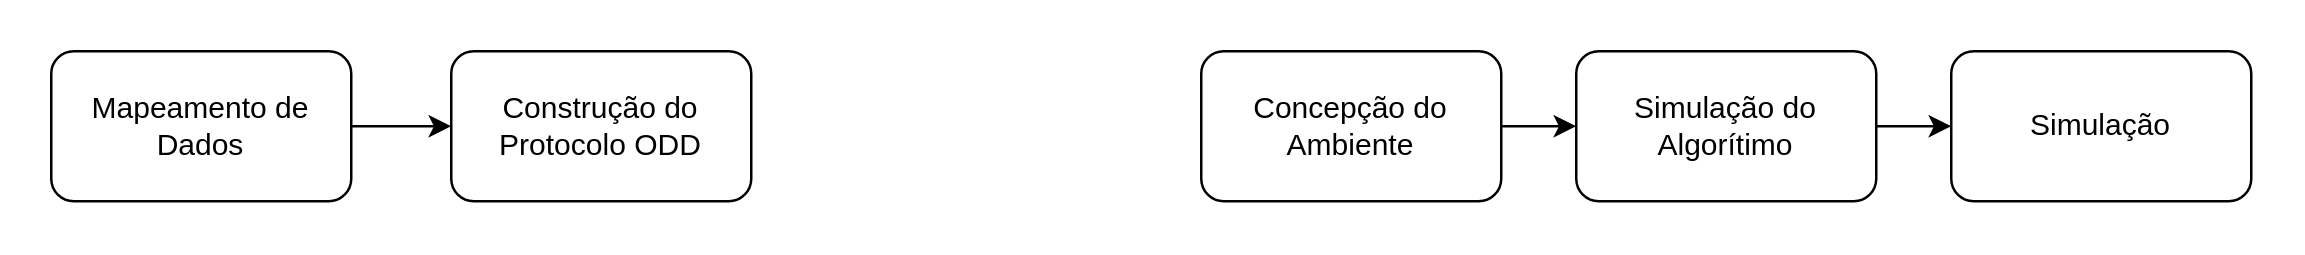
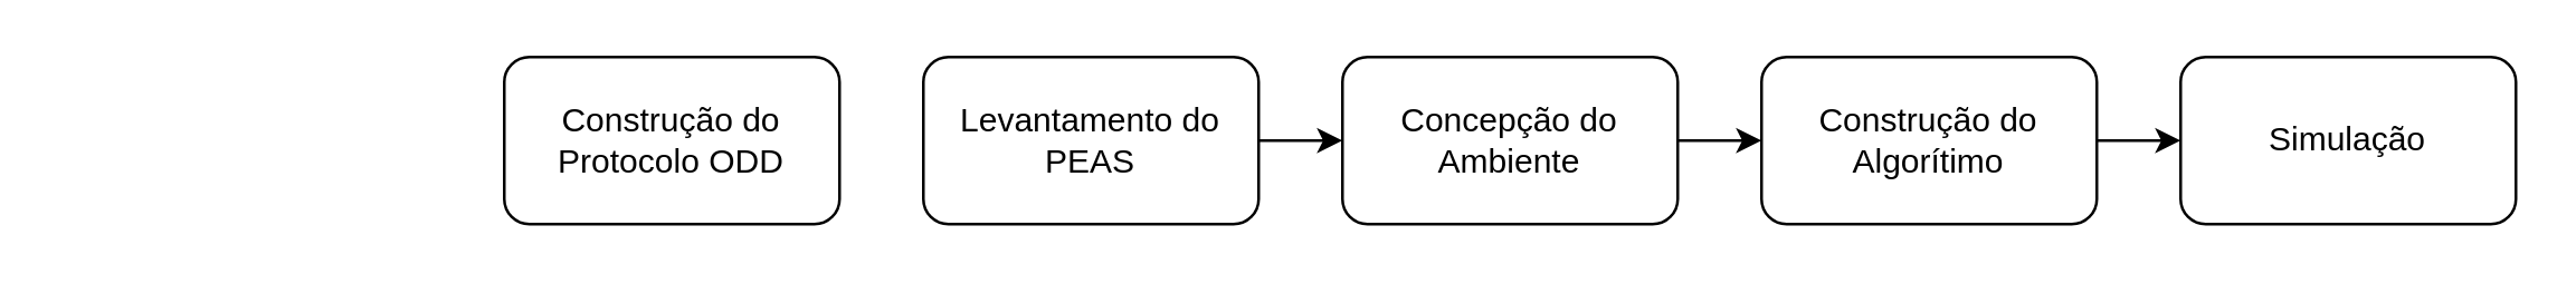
- <mxCell id="11" value="Mapeamento de Dados" style="rounded=1;whiteSpace=wrap;html=1;" vertex="1" parent="1"><mxGeometry x="20" y="20" width="120" height="60" as="geometry" /></mxCell>
- <mxCell id="10" value="" style="edgeStyle=orthogonalEdgeStyle;rounded=0;orthogonalLoop=1;jettySize=auto;html=1;" edge="1" parent="1" source="11" target="2"><mxGeometry relative="1" as="geometry" /></mxCell>
+ <mxCell id="4" value="Levantamento do PEAS" style="rounded=1;whiteSpace=wrap;html=1;" vertex="1" parent="1"><mxGeometry x="330" y="20" width="120" height="60" as="geometry" /></mxCell>
+ <mxCell id="3" value="" style="edgeStyle=orthogonalEdgeStyle;rounded=0;orthogonalLoop=1;jettySize=auto;html=1;" edge="1" parent="1" source="4" target="6"><mxGeometry relative="1" as="geometry" /></mxCell>
- <mxCell id="8" value="Simulação do Algorítimo" style="whiteSpace=wrap;html=1;rounded=1;" vertex="1" parent="1"><mxGeometry x="630" y="20" width="120" height="60" as="geometry" /></mxCell>
+ <mxCell id="8" value="Construção do Algorítimo" style="whiteSpace=wrap;html=1;rounded=1;" vertex="1" parent="1"><mxGeometry x="630" y="20" width="120" height="60" as="geometry" /></mxCell>
